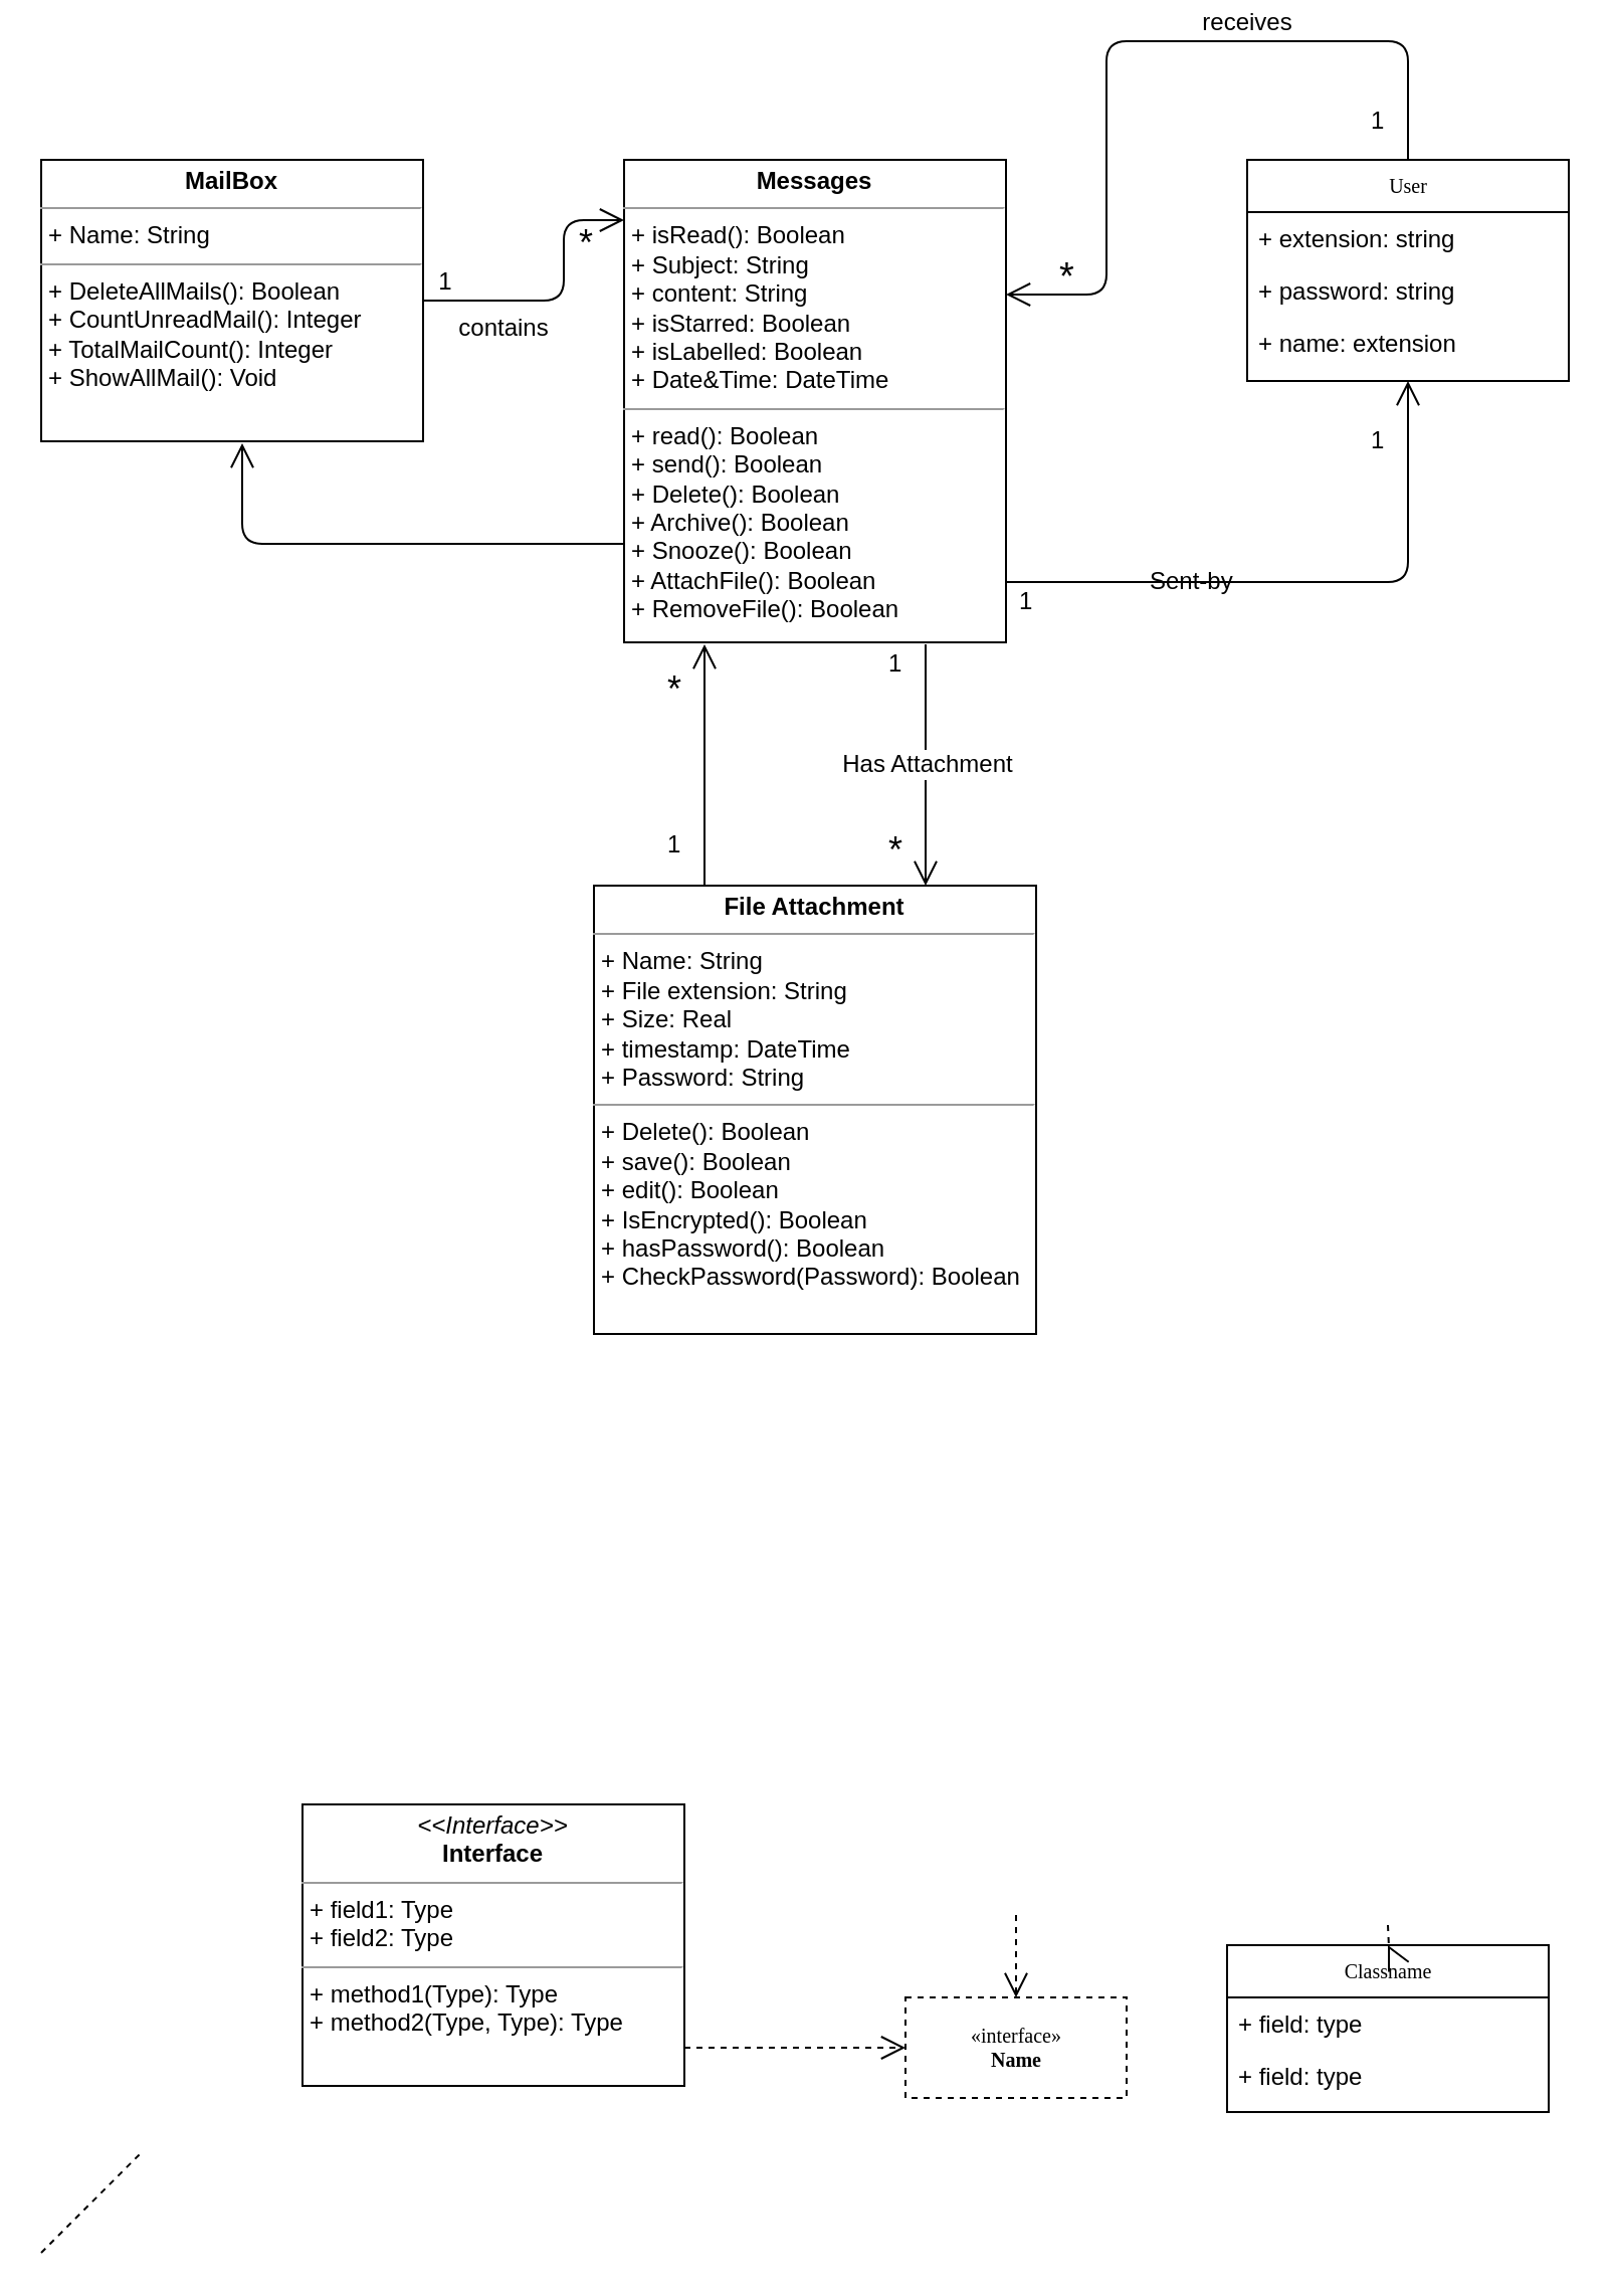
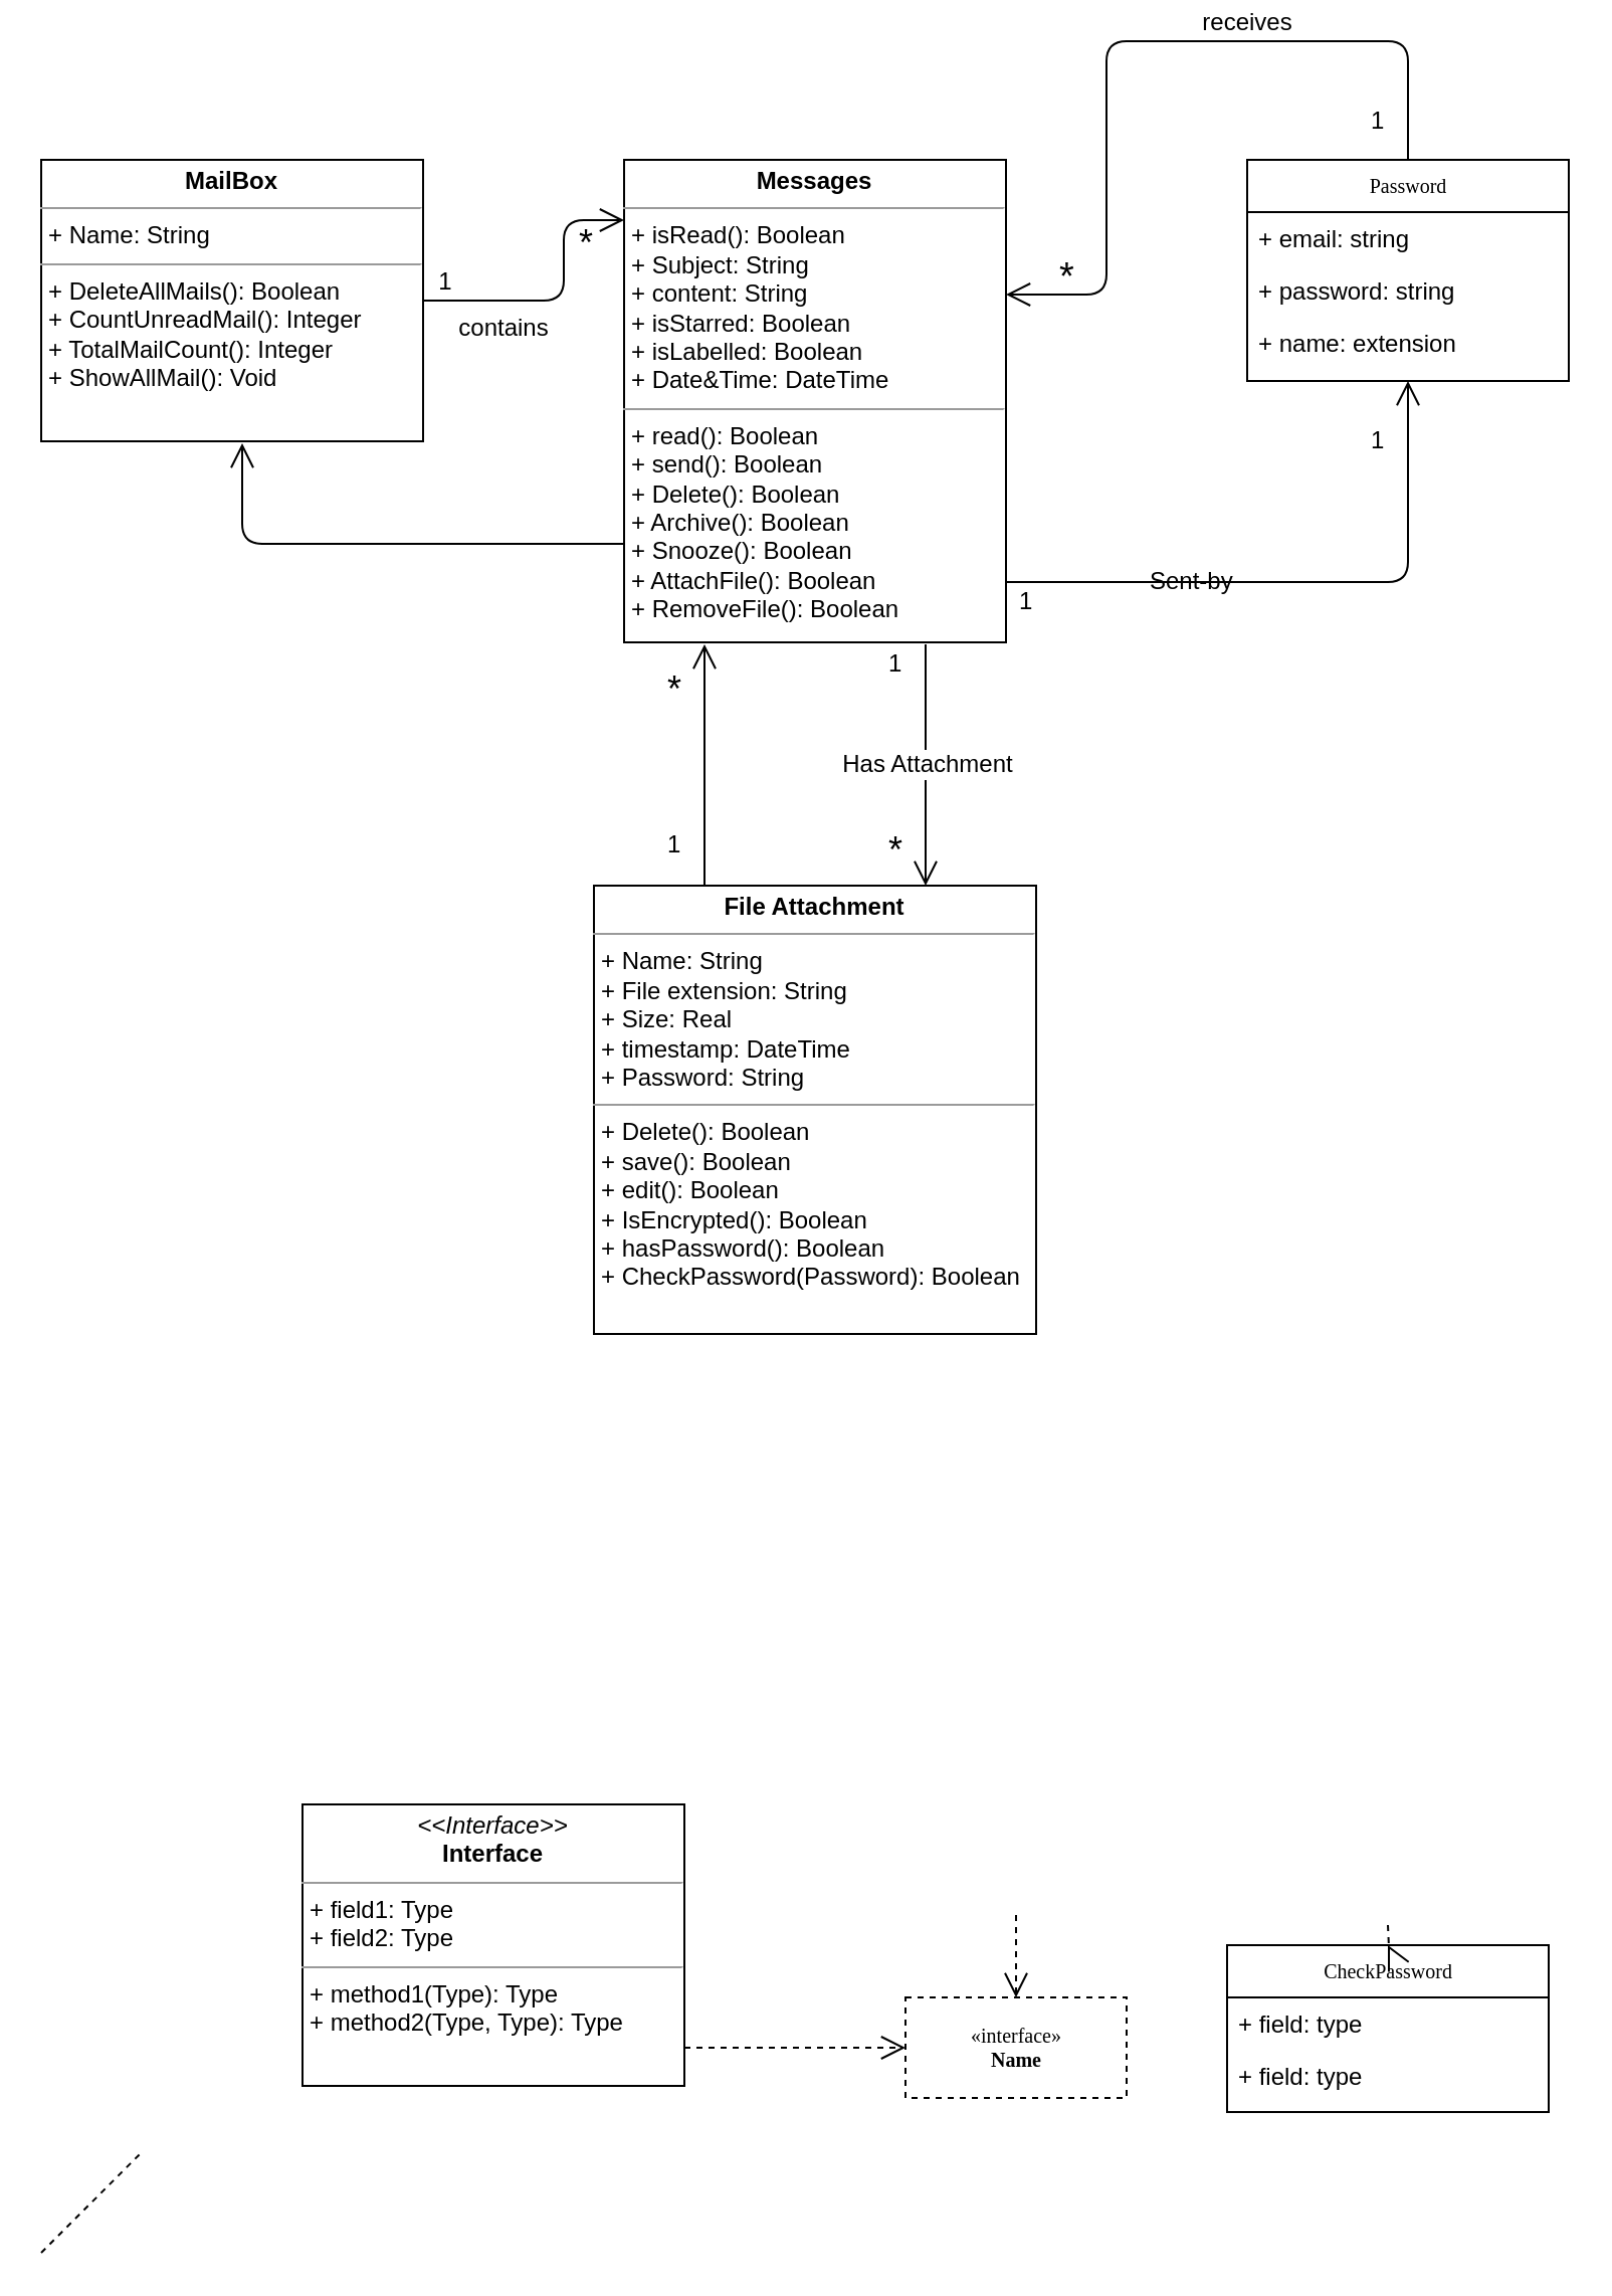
- <mxCell id="3" value="User" style="swimlane;html=1;fontStyle=0;childLayout=stackLayout;horizontal=1;startSize=26;fillColor=none;horizontalStack=0;resizeParent=1;resizeLast=0;collapsible=1;marginBottom=0;swimlaneFillColor=#ffffff;rounded=0;shadow=0;comic=0;labelBackgroundColor=none;strokeColor=#000000;strokeWidth=1;fontFamily=Verdana;fontSize=10;fontColor=#000000;align=center;" parent="1" vertex="1"><mxGeometry x="620" y="79" width="160" height="110" as="geometry" /></mxCell>
+ <mxCell id="3" value="Password" style="swimlane;html=1;fontStyle=0;childLayout=stackLayout;horizontal=1;startSize=26;fillColor=none;horizontalStack=0;resizeParent=1;resizeLast=0;collapsible=1;marginBottom=0;swimlaneFillColor=#ffffff;rounded=0;shadow=0;comic=0;labelBackgroundColor=none;strokeColor=#000000;strokeWidth=1;fontFamily=Verdana;fontSize=10;fontColor=#000000;align=center;" parent="1" vertex="1"><mxGeometry x="620" y="79" width="160" height="110" as="geometry" /></mxCell>
- <mxCell id="4" value="+ extension: string" style="text;html=1;strokeColor=none;fillColor=none;align=left;verticalAlign=top;spacingLeft=4;spacingRight=4;whiteSpace=wrap;overflow=hidden;rotatable=0;points=[[0,0.5],[1,0.5]];portConstraint=eastwest;" parent="3" vertex="1"><mxGeometry y="26" width="160" height="26" as="geometry" /></mxCell>
+ <mxCell id="4" value="+ email: string" style="text;html=1;strokeColor=none;fillColor=none;align=left;verticalAlign=top;spacingLeft=4;spacingRight=4;whiteSpace=wrap;overflow=hidden;rotatable=0;points=[[0,0.5],[1,0.5]];portConstraint=eastwest;" parent="3" vertex="1"><mxGeometry y="26" width="160" height="26" as="geometry" /></mxCell>
- <mxCell id="7" value="Classname" style="swimlane;html=1;fontStyle=0;childLayout=stackLayout;horizontal=1;startSize=26;fillColor=none;horizontalStack=0;resizeParent=1;resizeLast=0;collapsible=1;marginBottom=0;swimlaneFillColor=#ffffff;rounded=0;shadow=0;comic=0;labelBackgroundColor=none;strokeColor=#000000;strokeWidth=1;fontFamily=Verdana;fontSize=10;fontColor=#000000;align=center;" parent="1" vertex="1"><mxGeometry x="610" y="967" width="160" height="83" as="geometry" /></mxCell>
+ <mxCell id="7" value="CheckPassword" style="swimlane;html=1;fontStyle=0;childLayout=stackLayout;horizontal=1;startSize=26;fillColor=none;horizontalStack=0;resizeParent=1;resizeLast=0;collapsible=1;marginBottom=0;swimlaneFillColor=#ffffff;rounded=0;shadow=0;comic=0;labelBackgroundColor=none;strokeColor=#000000;strokeWidth=1;fontFamily=Verdana;fontSize=10;fontColor=#000000;align=center;" parent="1" vertex="1"><mxGeometry x="610" y="967" width="160" height="83" as="geometry" /></mxCell>
